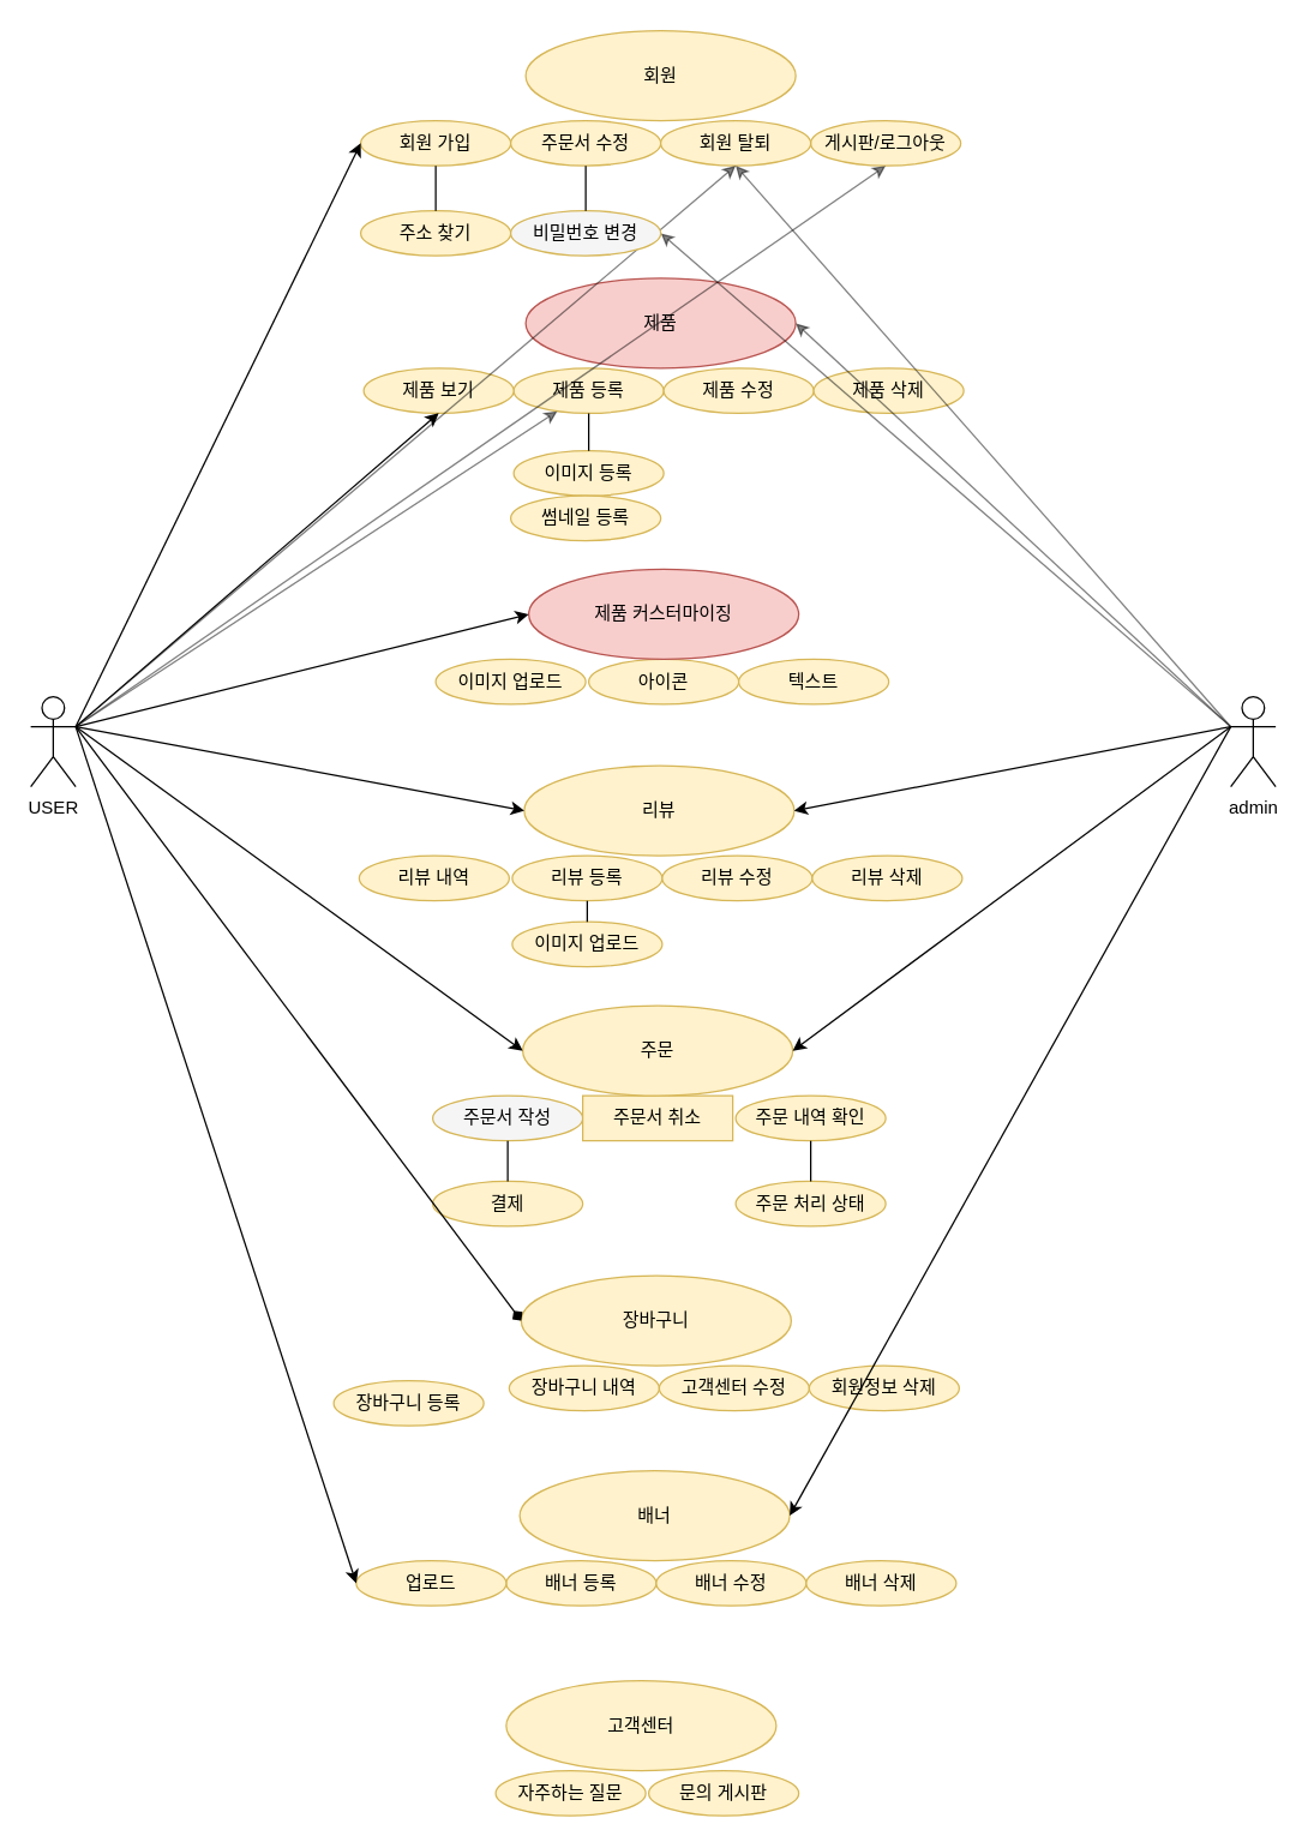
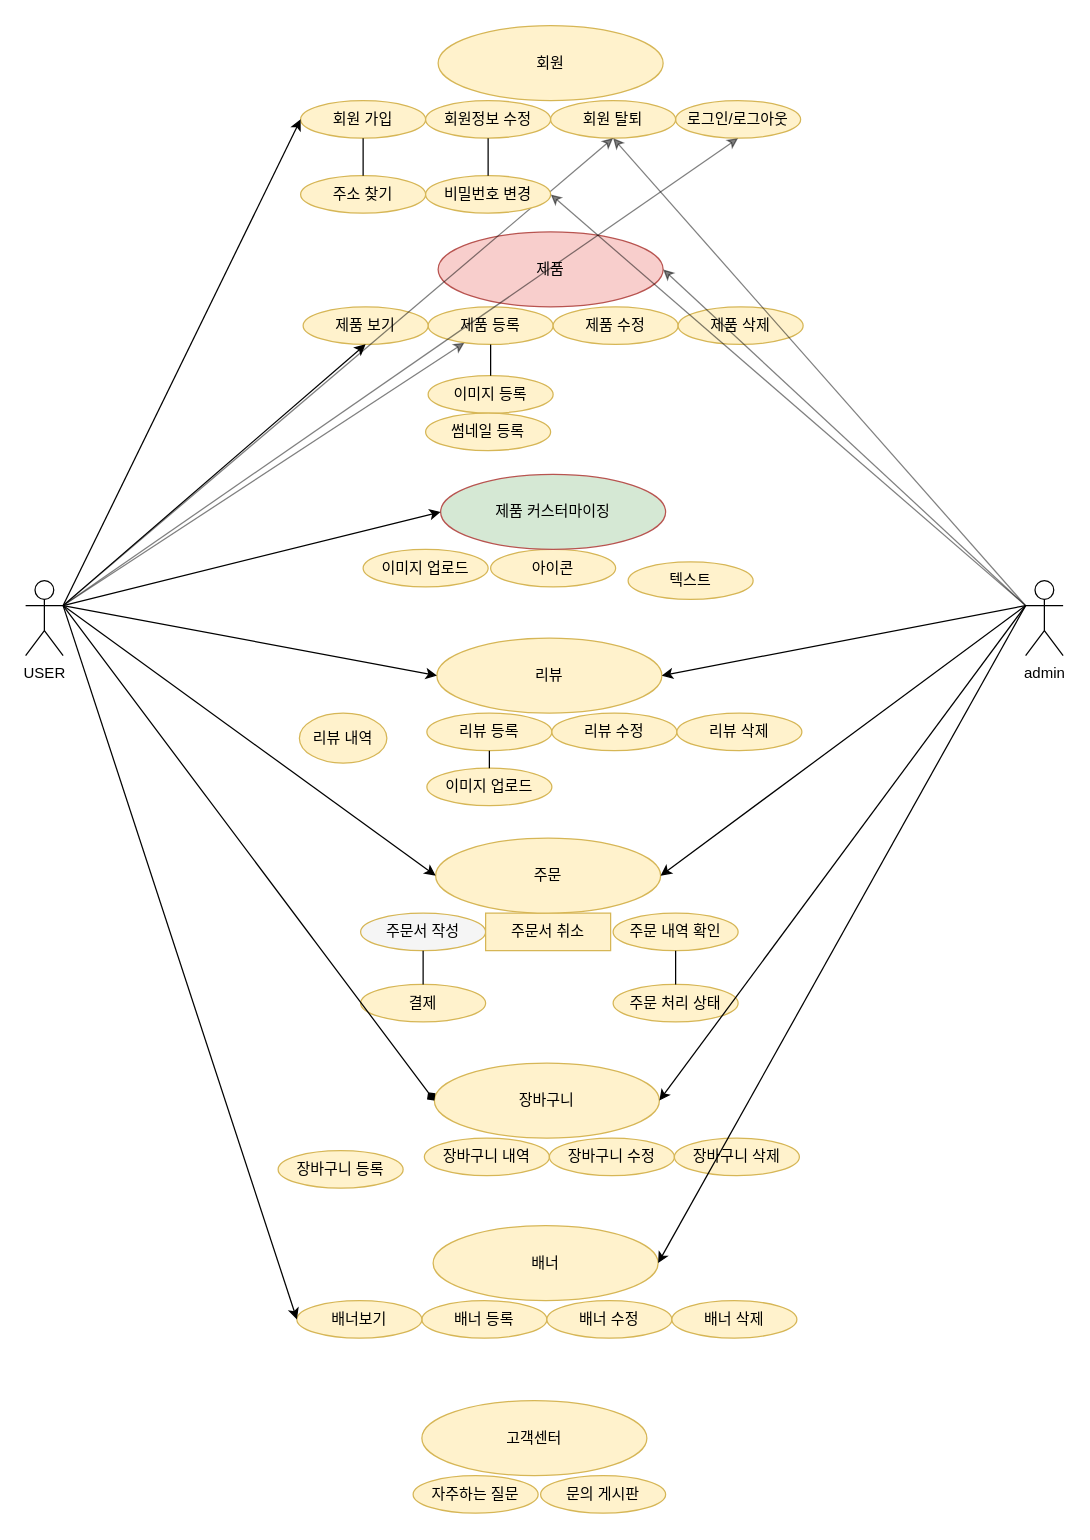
- <mxCell id="5" value="주문서 수정" style="ellipse;whiteSpace=wrap;html=1;fillColor=#fff2cc;strokeColor=#d6b656;" parent="1" vertex="1"><mxGeometry x="340" y="80" width="100" height="30" as="geometry" /></mxCell>
+ <mxCell id="5" value="회원정보 수정" style="ellipse;whiteSpace=wrap;html=1;fillColor=#fff2cc;strokeColor=#d6b656;" parent="1" vertex="1"><mxGeometry x="340" y="80" width="100" height="30" as="geometry" /></mxCell>
- <mxCell id="8" value="게시판/로그아웃" style="ellipse;whiteSpace=wrap;html=1;fillColor=#fff2cc;strokeColor=#d6b656;" parent="1" vertex="1"><mxGeometry x="540" y="80" width="100" height="30" as="geometry" /></mxCell>
+ <mxCell id="8" value="로그인/로그아웃" style="ellipse;whiteSpace=wrap;html=1;fillColor=#fff2cc;strokeColor=#d6b656;" parent="1" vertex="1"><mxGeometry x="540" y="80" width="100" height="30" as="geometry" /></mxCell>
- <mxCell id="62" value="비밀번호 변경" style="ellipse;whiteSpace=wrap;html=1;fillColor=#f5f5f5;strokeColor=#d6b656;" parent="1" vertex="1"><mxGeometry x="340" y="140" width="100" height="30" as="geometry" /></mxCell>
+ <mxCell id="62" value="비밀번호 변경" style="ellipse;whiteSpace=wrap;html=1;fillColor=#fff2cc;strokeColor=#d6b656;" parent="1" vertex="1"><mxGeometry x="340" y="140" width="100" height="30" as="geometry" /></mxCell>
- <mxCell id="30" value="제품 커스터마이징" style="ellipse;whiteSpace=wrap;html=1;fillColor=#f8cecc;strokeColor=#b85450;" parent="1" vertex="1"><mxGeometry x="352" y="379" width="180" height="60" as="geometry" /></mxCell>
+ <mxCell id="30" value="제품 커스터마이징" style="ellipse;whiteSpace=wrap;html=1;fillColor=#d5e8d4;strokeColor=#b85450;" parent="1" vertex="1"><mxGeometry x="352" y="379" width="180" height="60" as="geometry" /></mxCell>
- <mxCell id="29" value="텍스트" style="ellipse;whiteSpace=wrap;html=1;fillColor=#fff2cc;strokeColor=#d6b656;" parent="1" vertex="1"><mxGeometry x="492" y="439" width="100" height="30" as="geometry" /></mxCell>
+ <mxCell id="29" value="텍스트" style="ellipse;whiteSpace=wrap;html=1;fillColor=#fff2cc;strokeColor=#d6b656;" parent="1" vertex="1"><mxGeometry x="502" y="449" width="100" height="30" as="geometry" /></mxCell>
- <mxCell id="7" value="리뷰 내역" style="ellipse;whiteSpace=wrap;html=1;fillColor=#fff2cc;strokeColor=#d6b656;" parent="1" vertex="1"><mxGeometry x="239" y="570" width="100" height="30" as="geometry" /></mxCell>
+ <mxCell id="7" value="리뷰 내역" style="ellipse;whiteSpace=wrap;html=1;fillColor=#fff2cc;strokeColor=#d6b656;" parent="1" vertex="1"><mxGeometry x="239" y="570" width="70" height="40" as="geometry" /></mxCell>
+ <mxCell id="65" value="" style="endArrow=classic;html=1;rounded=0;exitX=0;exitY=0.333;exitDx=0;exitDy=0;exitPerimeter=0;entryX=1;entryY=0.5;entryDx=0;entryDy=0;" parent="1" source="57" target="21" edge="1"><mxGeometry width="50" height="50" relative="1" as="geometry"><mxPoint x="1111" y="717" as="sourcePoint" /><mxPoint x="820" y="773" as="targetPoint" /></mxGeometry></mxCell>
- <mxCell id="25" value="고객센터 수정" style="ellipse;whiteSpace=wrap;html=1;fillColor=#fff2cc;strokeColor=#d6b656;" parent="1" vertex="1"><mxGeometry x="439" y="910" width="100" height="30" as="geometry" /></mxCell>
+ <mxCell id="25" value="장바구니 수정" style="ellipse;whiteSpace=wrap;html=1;fillColor=#fff2cc;strokeColor=#d6b656;" parent="1" vertex="1"><mxGeometry x="439" y="910" width="100" height="30" as="geometry" /></mxCell>
- <mxCell id="26" value="회원정보 삭제" style="ellipse;whiteSpace=wrap;html=1;fillColor=#fff2cc;strokeColor=#d6b656;" parent="1" vertex="1"><mxGeometry x="539" y="910" width="100" height="30" as="geometry" /></mxCell>
+ <mxCell id="26" value="장바구니 삭제" style="ellipse;whiteSpace=wrap;html=1;fillColor=#fff2cc;strokeColor=#d6b656;" parent="1" vertex="1"><mxGeometry x="539" y="910" width="100" height="30" as="geometry" /></mxCell>
- <mxCell id="40" value="업로드" style="ellipse;whiteSpace=wrap;html=1;fillColor=#fff2cc;strokeColor=#d6b656;" parent="1" vertex="1"><mxGeometry x="237" y="1040" width="100" height="30" as="geometry" /></mxCell>
+ <mxCell id="40" value="배너보기" style="ellipse;whiteSpace=wrap;html=1;fillColor=#fff2cc;strokeColor=#d6b656;" parent="1" vertex="1"><mxGeometry x="237" y="1040" width="100" height="30" as="geometry" /></mxCell>
